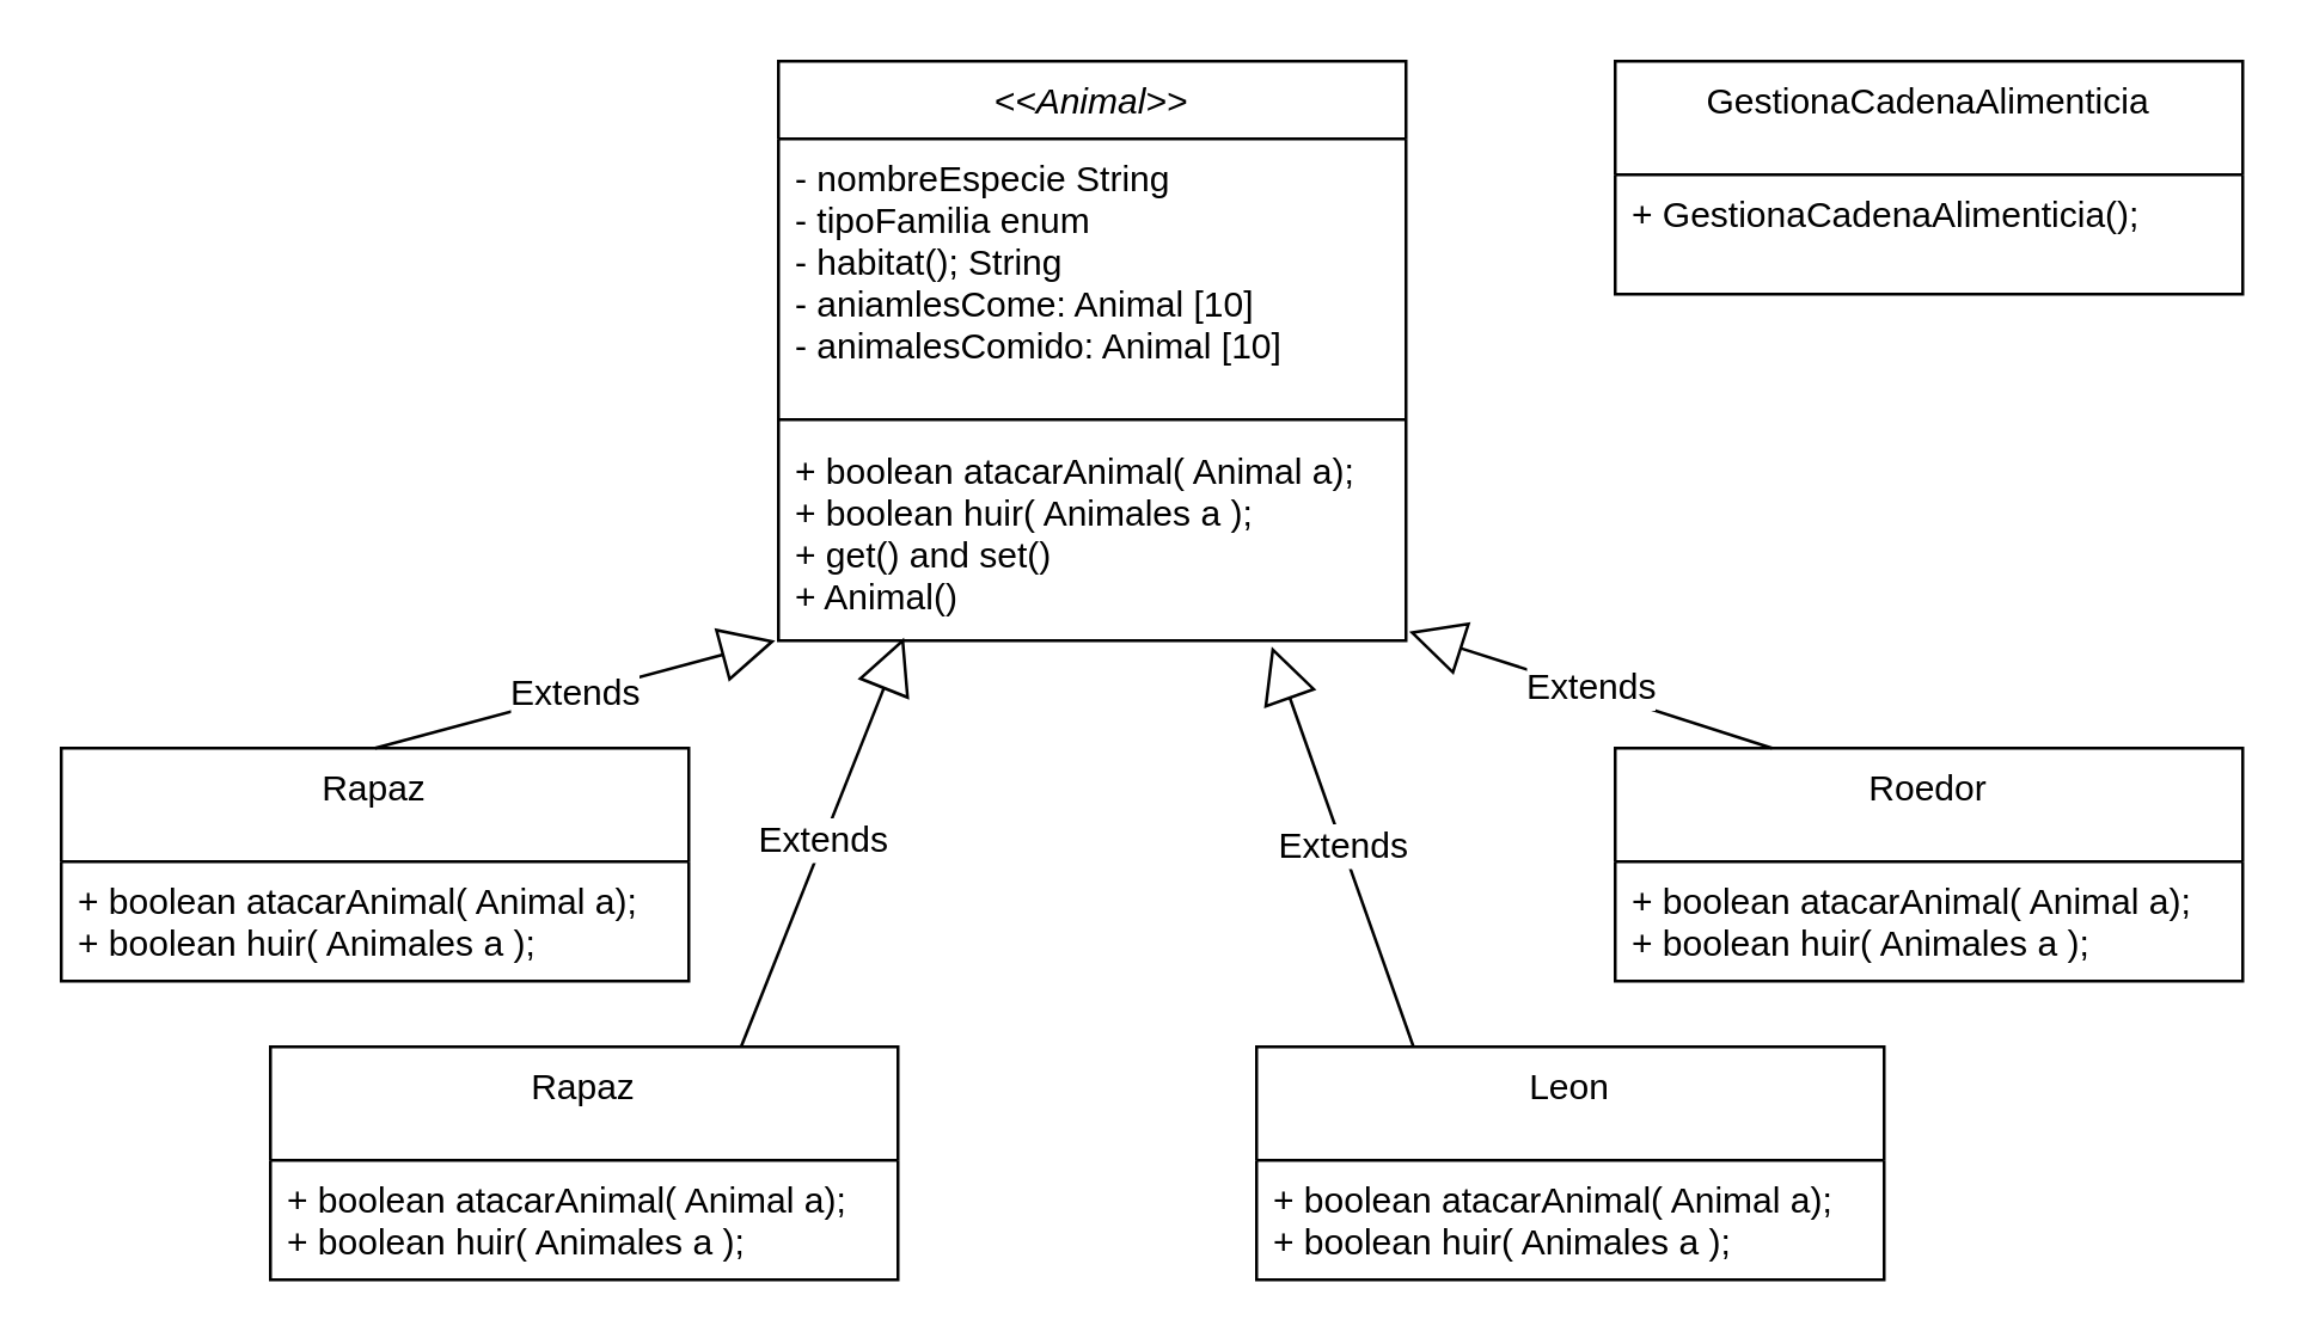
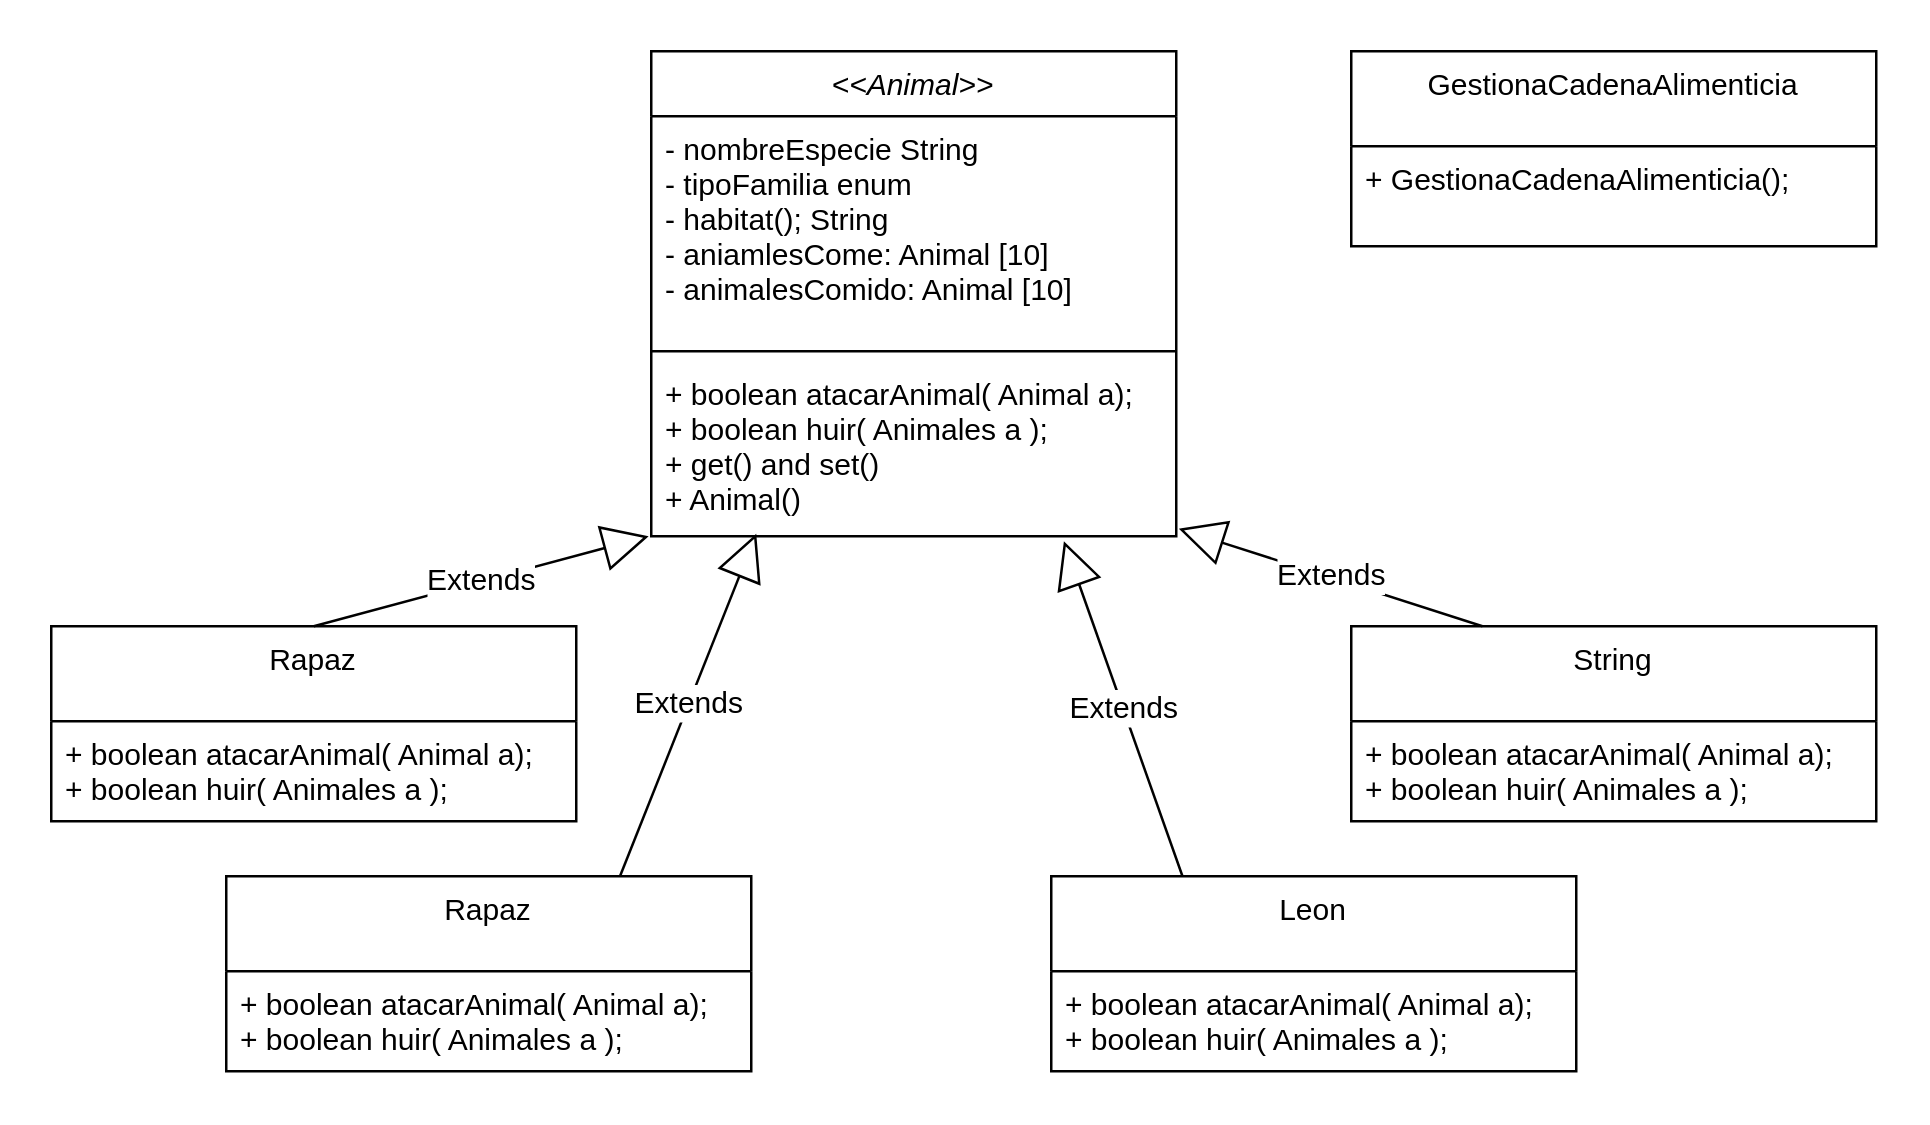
- <mxCell id="10" value="Roedor" style="swimlane;fontStyle=0;align=center;verticalAlign=top;childLayout=stackLayout;horizontal=1;startSize=38;horizontalStack=0;resizeParent=1;resizeLast=0;collapsible=1;marginBottom=0;rounded=0;shadow=0;strokeWidth=1;autosize=1;" vertex="1" parent="1"><mxGeometry x="540" y="250" width="210" height="78" as="geometry"><mxRectangle x="130" y="380" width="160" height="26" as="alternateBounds" /></mxGeometry></mxCell>
+ <mxCell id="10" value="String" style="swimlane;fontStyle=0;align=center;verticalAlign=top;childLayout=stackLayout;horizontal=1;startSize=38;horizontalStack=0;resizeParent=1;resizeLast=0;collapsible=1;marginBottom=0;rounded=0;shadow=0;strokeWidth=1;autosize=1;" vertex="1" parent="1"><mxGeometry x="540" y="250" width="210" height="78" as="geometry"><mxRectangle x="130" y="380" width="160" height="26" as="alternateBounds" /></mxGeometry></mxCell>
